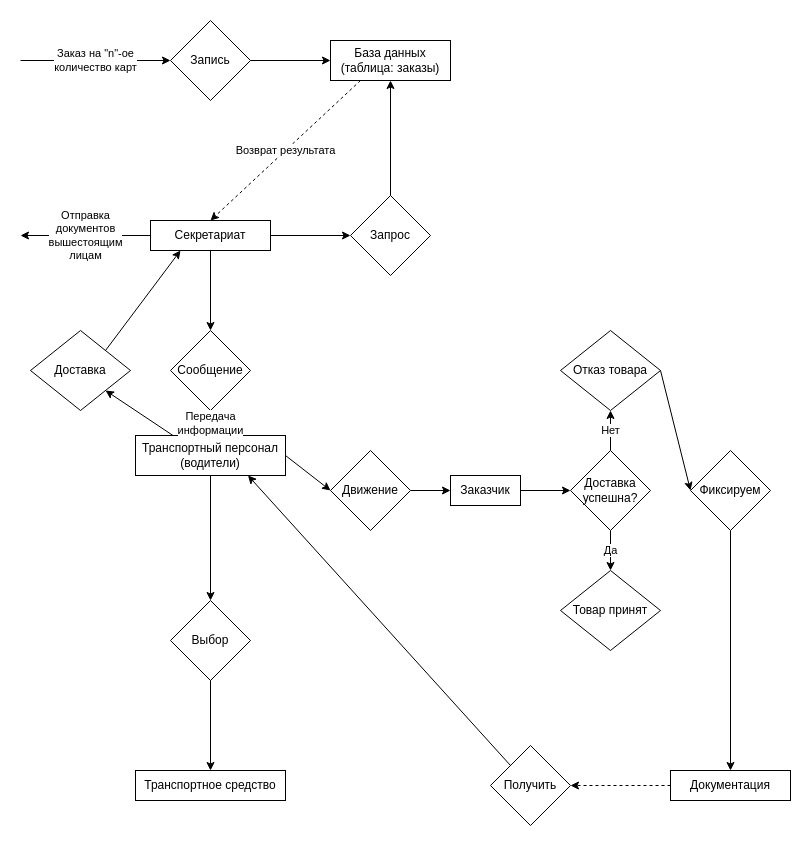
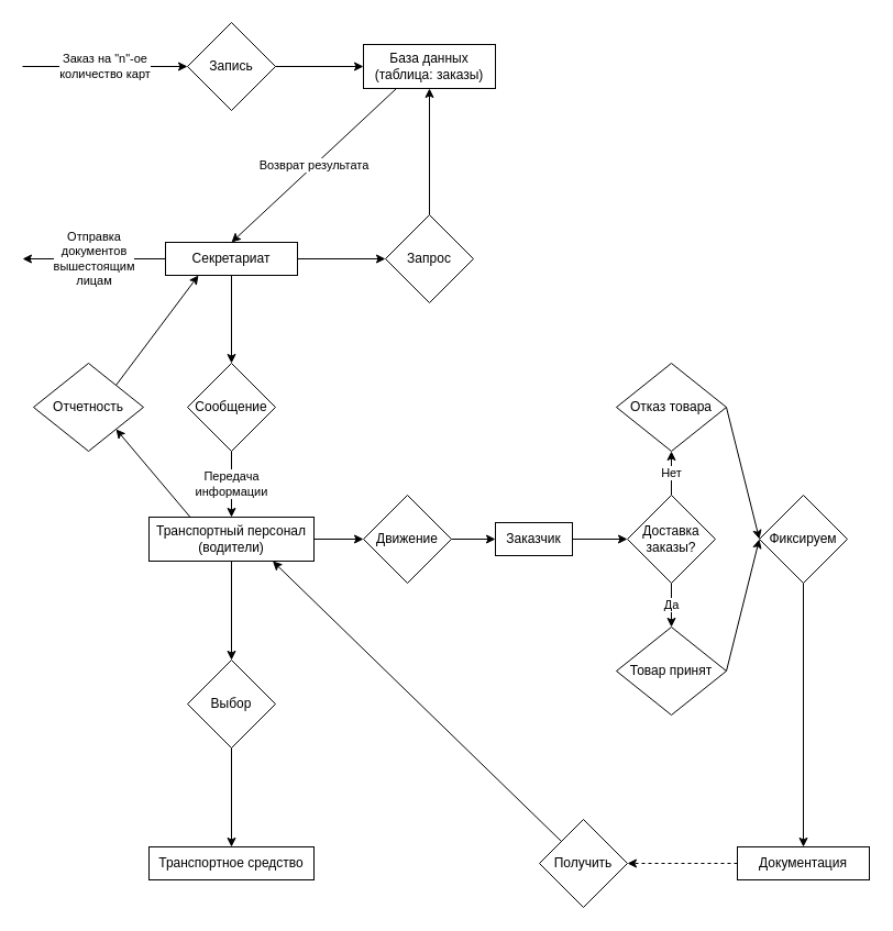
- <mxCell id="7" value="Возврат результата" style="endArrow=classic;html=1;exitX=0.25;exitY=1;exitDx=0;exitDy=0;dashed=1;entryX=0.5;entryY=0;entryDx=0;entryDy=0;" parent="1" source="40" target="8" edge="1"><mxGeometry width="50" height="50" relative="1" as="geometry"><mxPoint x="330" y="76.25" as="sourcePoint" /><mxPoint x="280" y="150" as="targetPoint" /></mxGeometry></mxCell>
+ <mxCell id="7" value="Возврат результата" style="endArrow=classic;html=1;exitX=0.25;exitY=1;exitDx=0;exitDy=0;dashed=0;entryX=0.5;entryY=0;entryDx=0;entryDy=0;" parent="1" source="40" target="8" edge="1"><mxGeometry width="50" height="50" relative="1" as="geometry"><mxPoint x="330" y="76.25" as="sourcePoint" /><mxPoint x="280" y="150" as="targetPoint" /></mxGeometry></mxCell>
- <mxCell id="37" value="Доставка" style="rhombus;whiteSpace=wrap;html=1;" parent="1" vertex="1"><mxGeometry x="30" y="330" width="100" height="80" as="geometry" /></mxCell>
+ <mxCell id="37" value="Отчетность" style="rhombus;whiteSpace=wrap;html=1;" parent="1" vertex="1"><mxGeometry x="30" y="330" width="100" height="80" as="geometry" /></mxCell>
- <mxCell id="13" value="Транспортный персонал (водители)" style="rounded=0;whiteSpace=wrap;html=1;" parent="1" vertex="1"><mxGeometry x="135" y="435" width="150" height="40" as="geometry" /></mxCell>
+ <mxCell id="13" value="Транспортный персонал (водители)" style="rounded=0;whiteSpace=wrap;html=1;" parent="1" vertex="1"><mxGeometry x="135" y="470" width="150" height="40" as="geometry" /></mxCell>
- <mxCell id="24" value="Доставка успешна?" style="rhombus;whiteSpace=wrap;html=1;" parent="1" vertex="1"><mxGeometry x="570" y="450" width="80" height="80" as="geometry" /></mxCell>
+ <mxCell id="24" value="Доставка заказы?" style="rhombus;whiteSpace=wrap;html=1;" parent="1" vertex="1"><mxGeometry x="570" y="450" width="80" height="80" as="geometry" /></mxCell>
+ <mxCell id="31" value="" style="endArrow=classic;html=1;exitX=1;exitY=0.5;exitDx=0;exitDy=0;entryX=0;entryY=0.5;entryDx=0;entryDy=0;" parent="1" source="27" target="30" edge="1"><mxGeometry width="50" height="50" relative="1" as="geometry"><mxPoint x="670" y="380" as="sourcePoint" /><mxPoint x="740" y="455" as="targetPoint" /></mxGeometry></mxCell>
